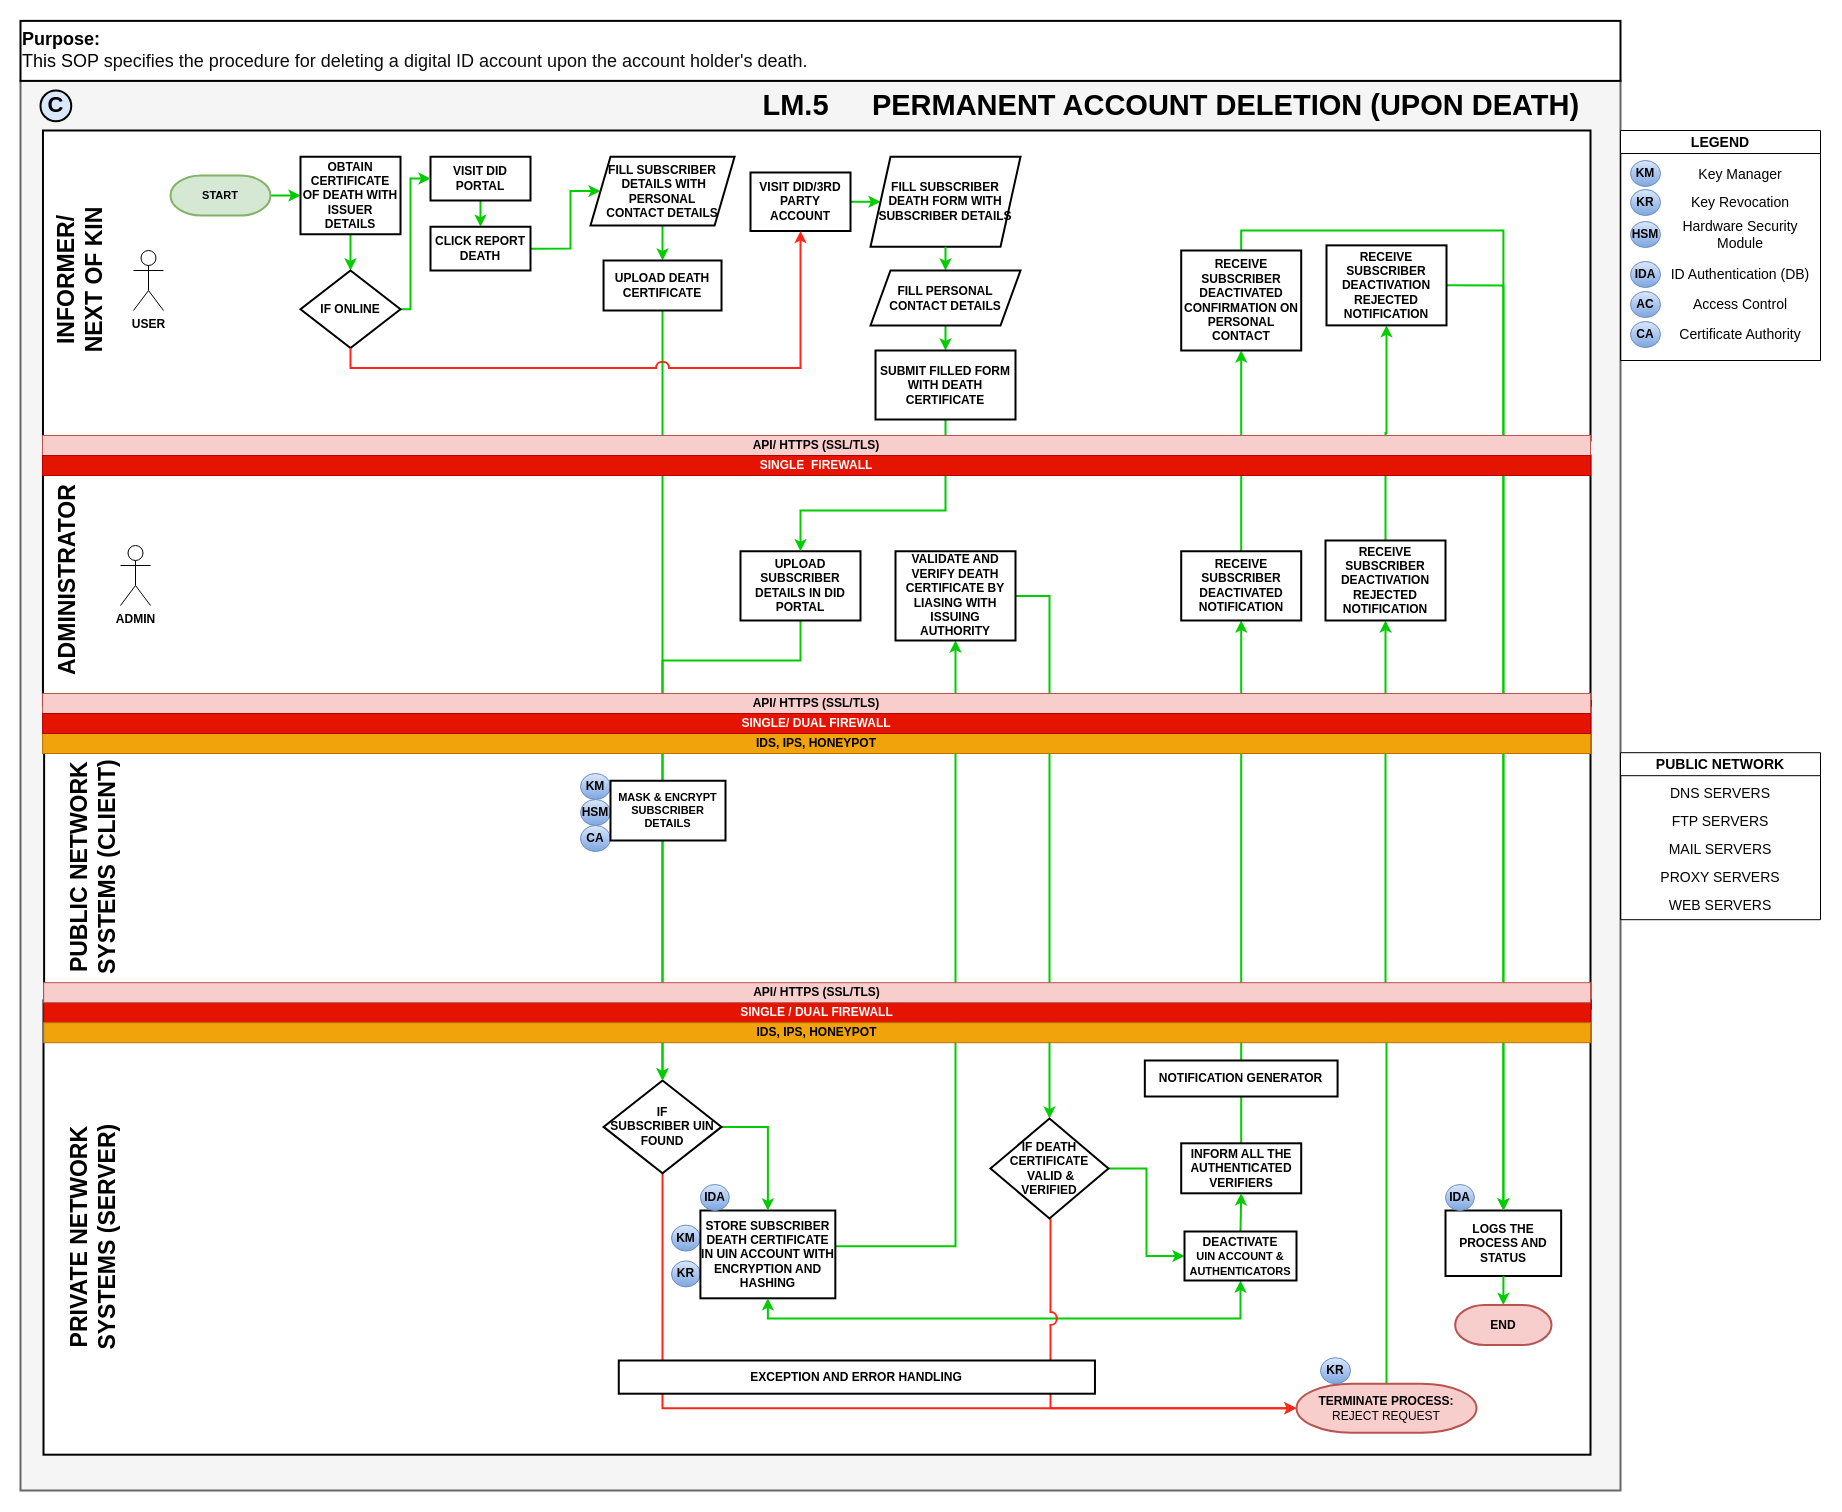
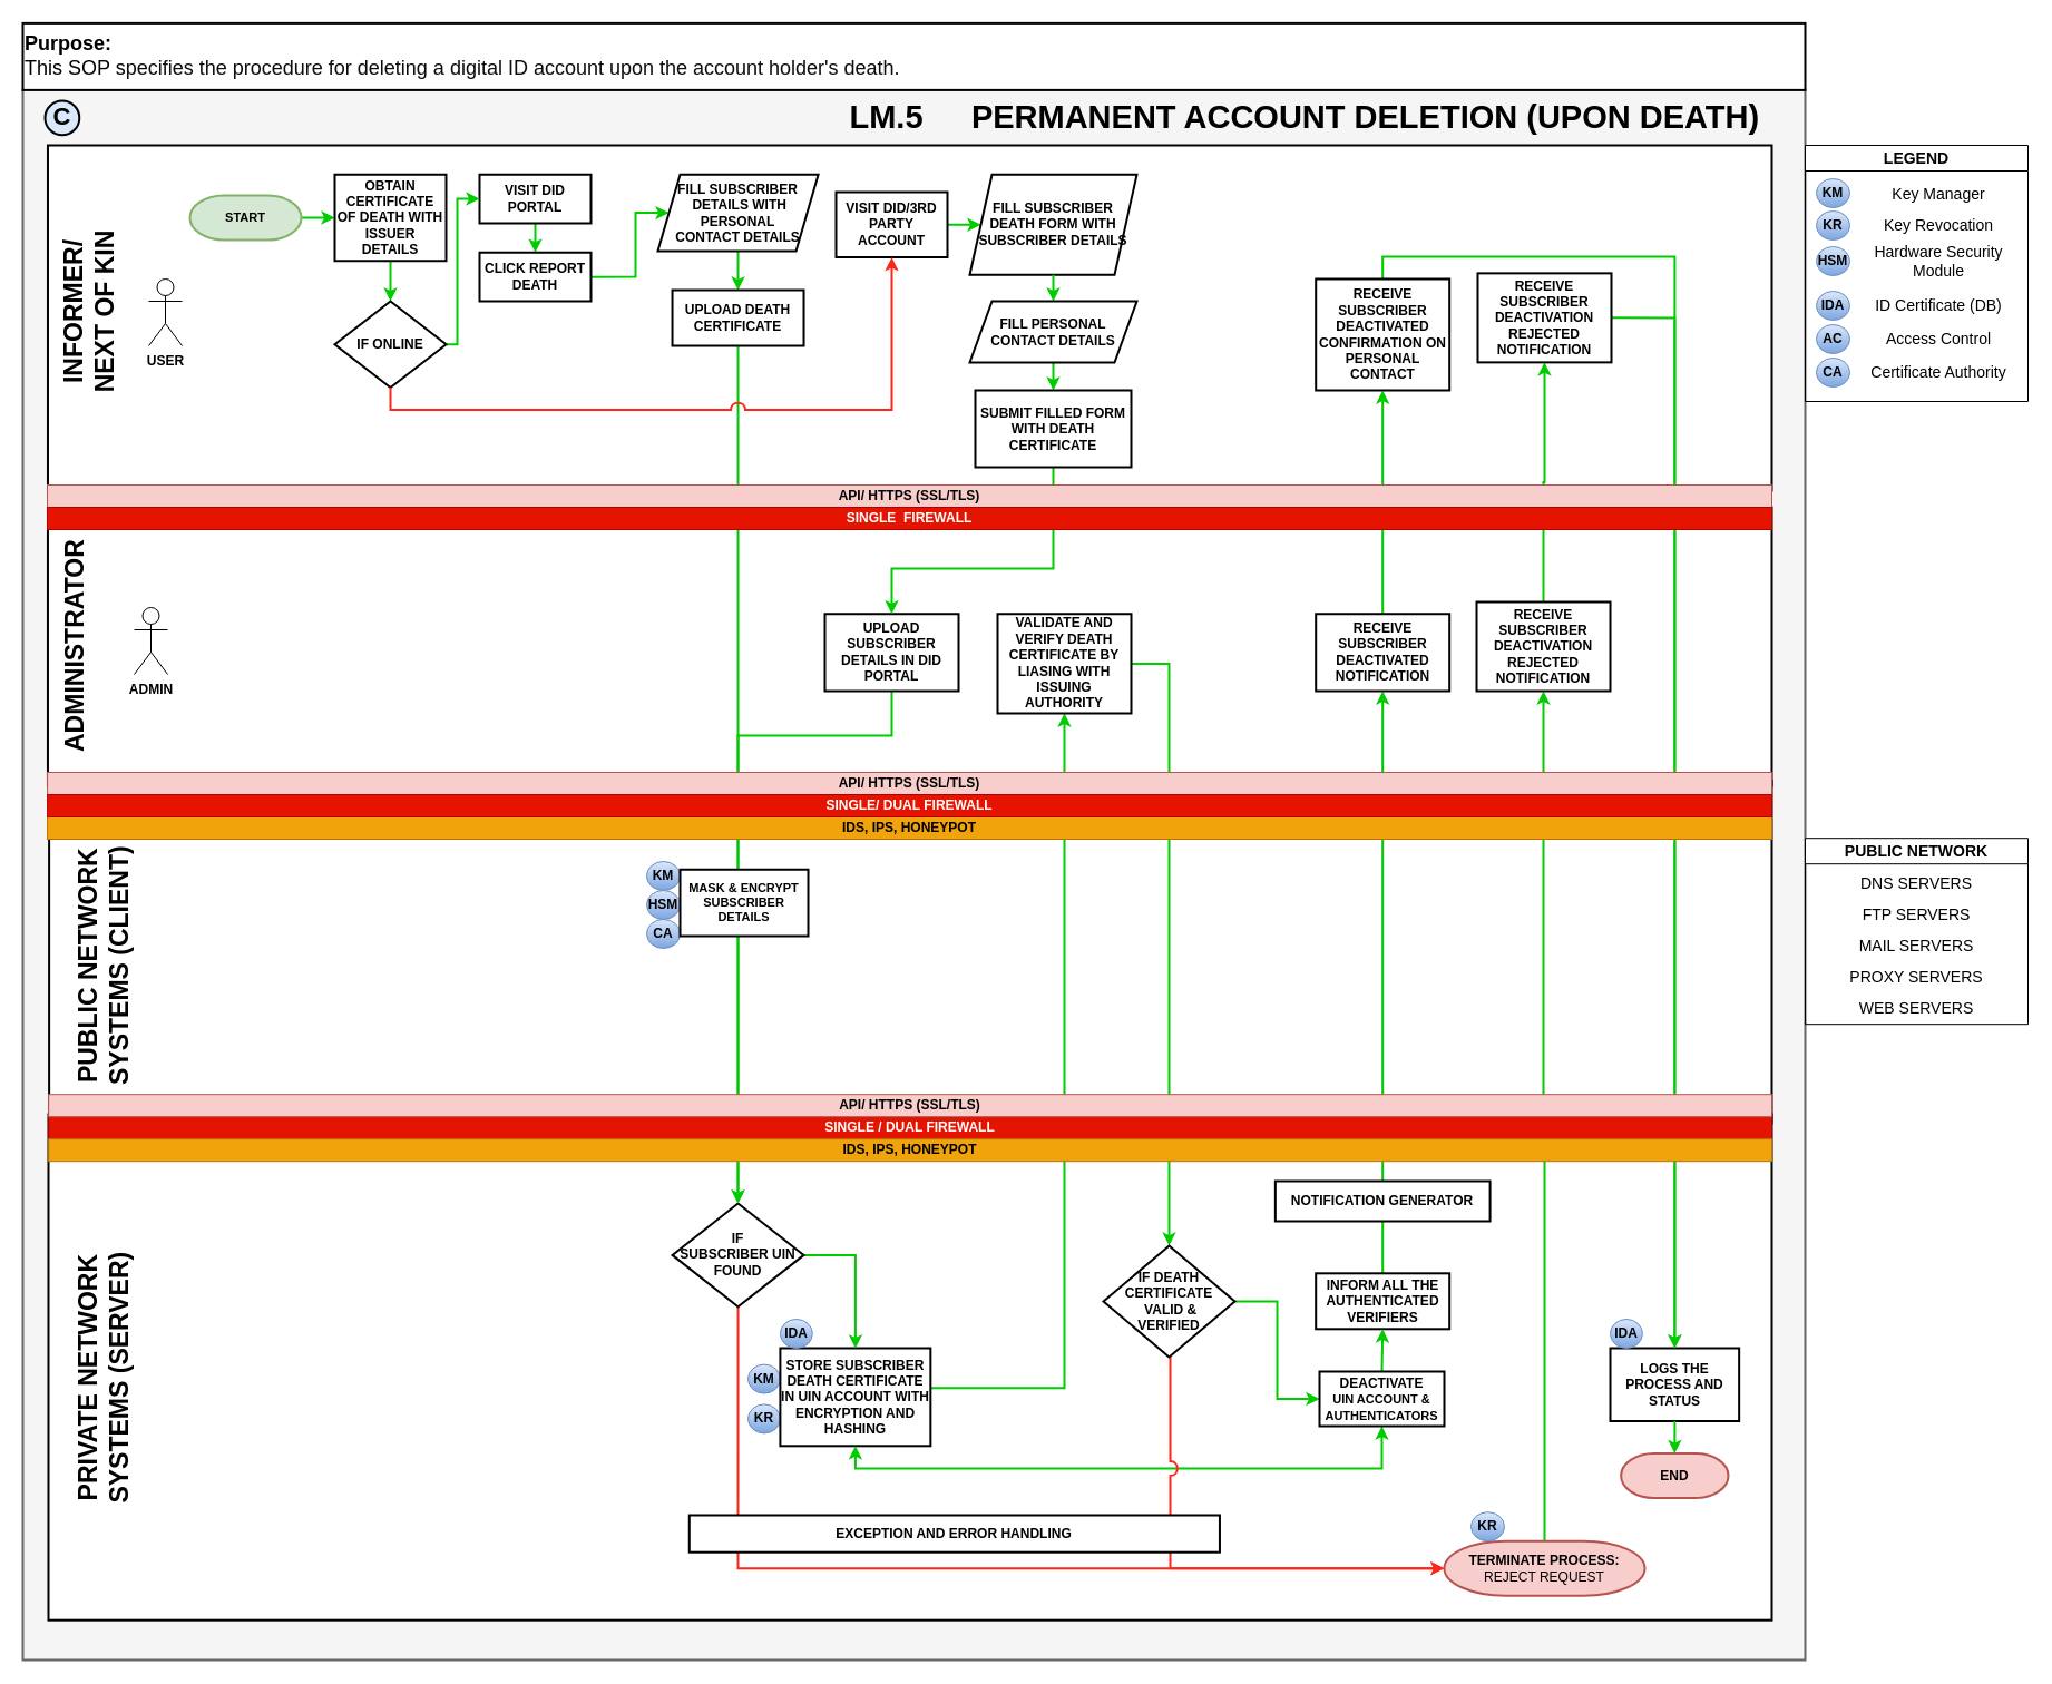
- <mxCell id="26" value="ID Authentication (DB)" style="text;html=1;strokeColor=none;fillColor=none;align=center;verticalAlign=middle;whiteSpace=wrap;rounded=0;fontSize=14;" parent="18" vertex="1"><mxGeometry x="40" y="130" width="160" height="28" as="geometry" /></mxCell>
+ <mxCell id="26" value="ID Certificate (DB)" style="text;html=1;strokeColor=none;fillColor=none;align=center;verticalAlign=middle;whiteSpace=wrap;rounded=0;fontSize=14;" parent="18" vertex="1"><mxGeometry x="40" y="130" width="160" height="28" as="geometry" /></mxCell>
